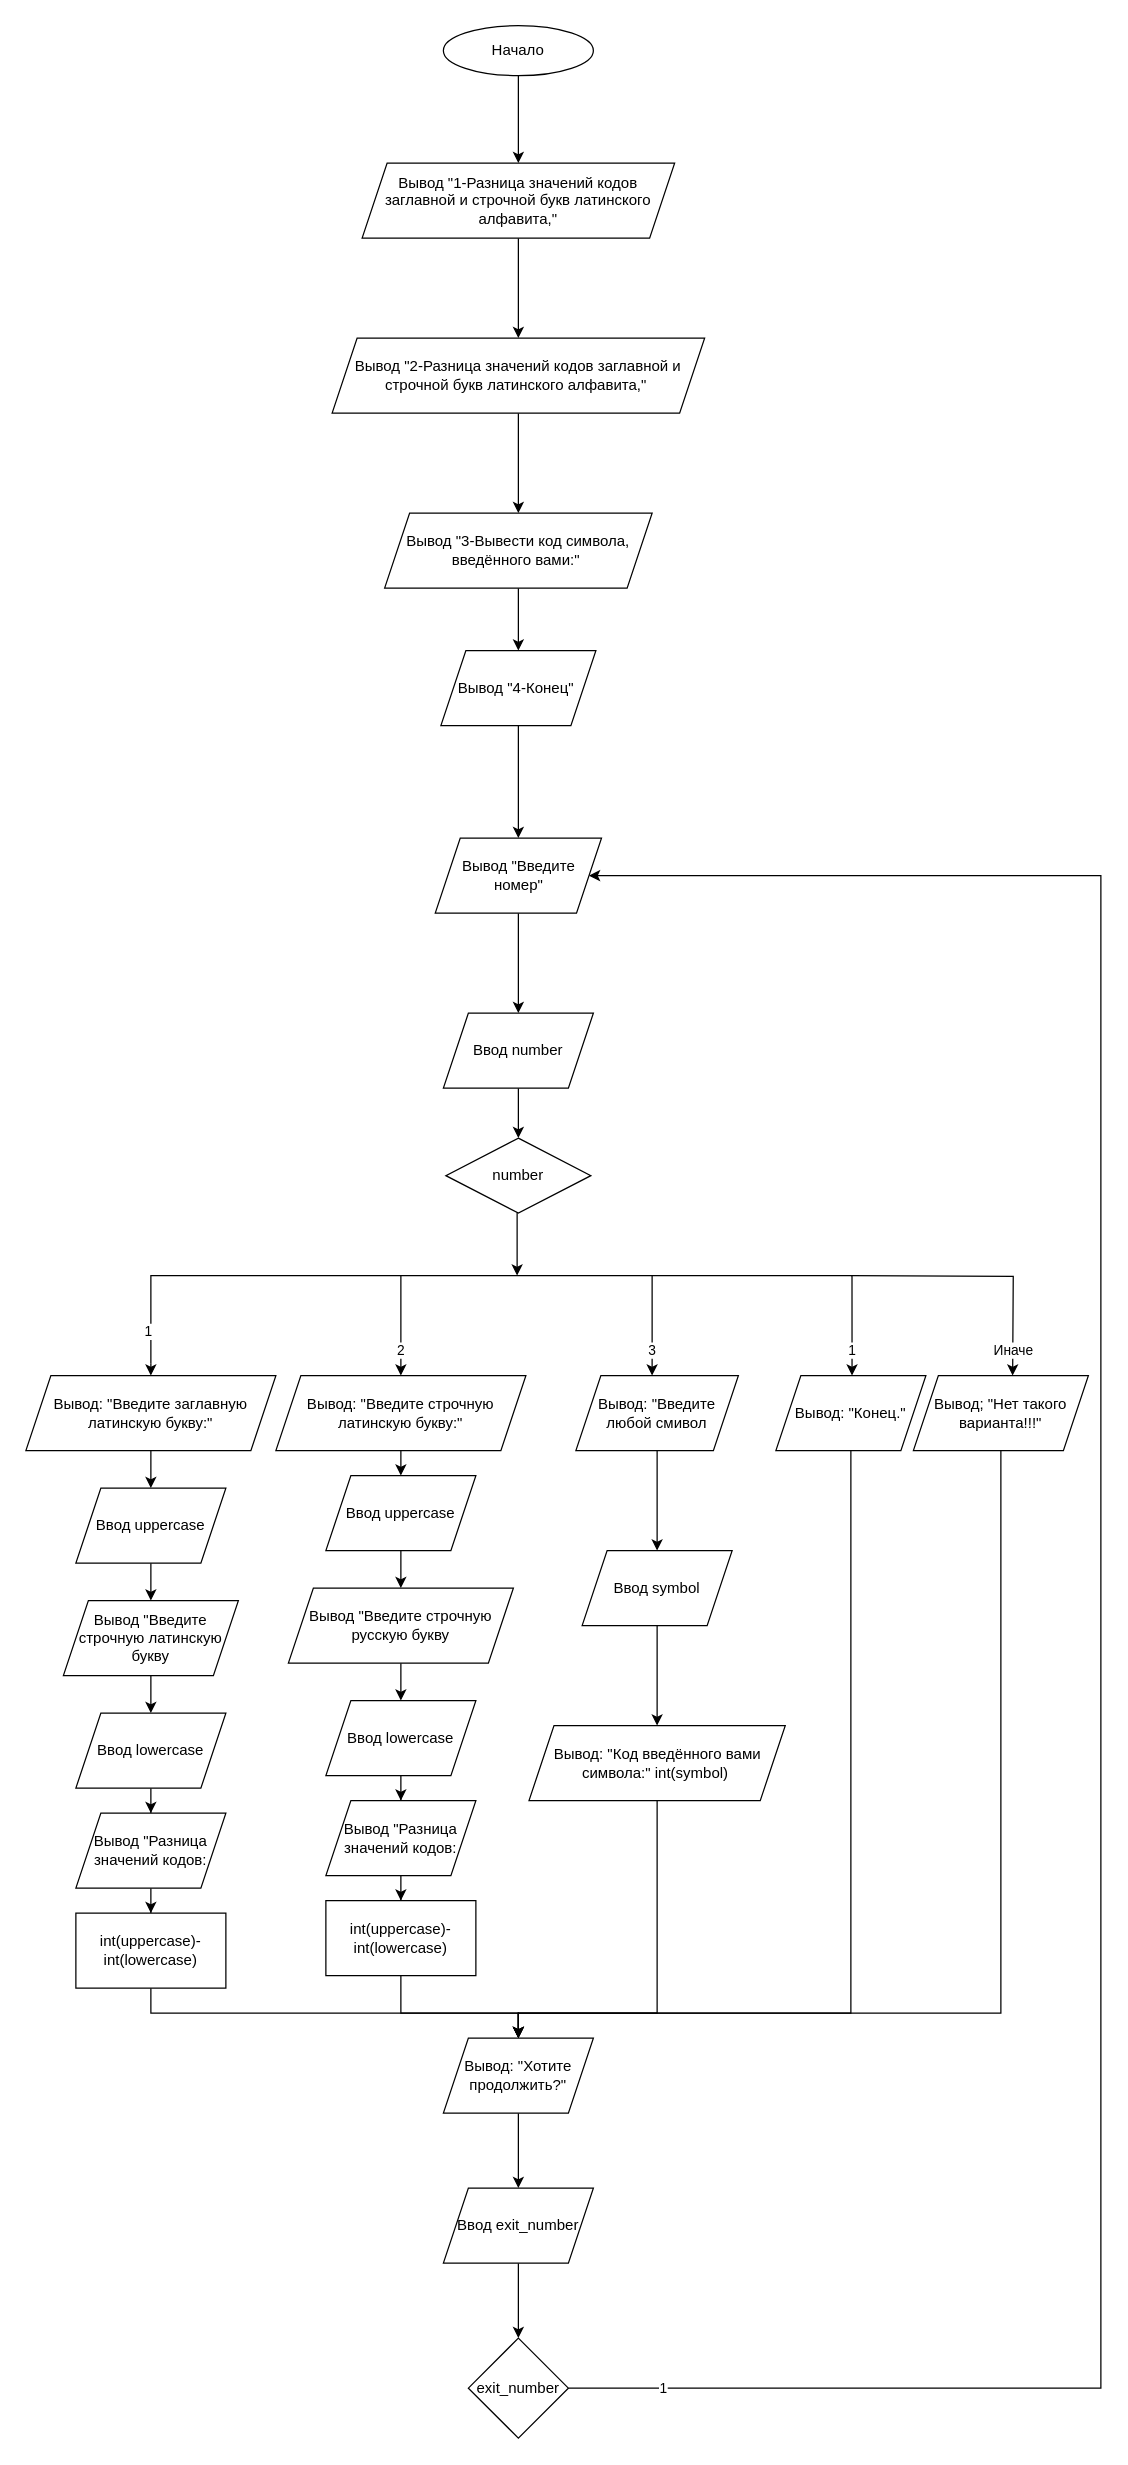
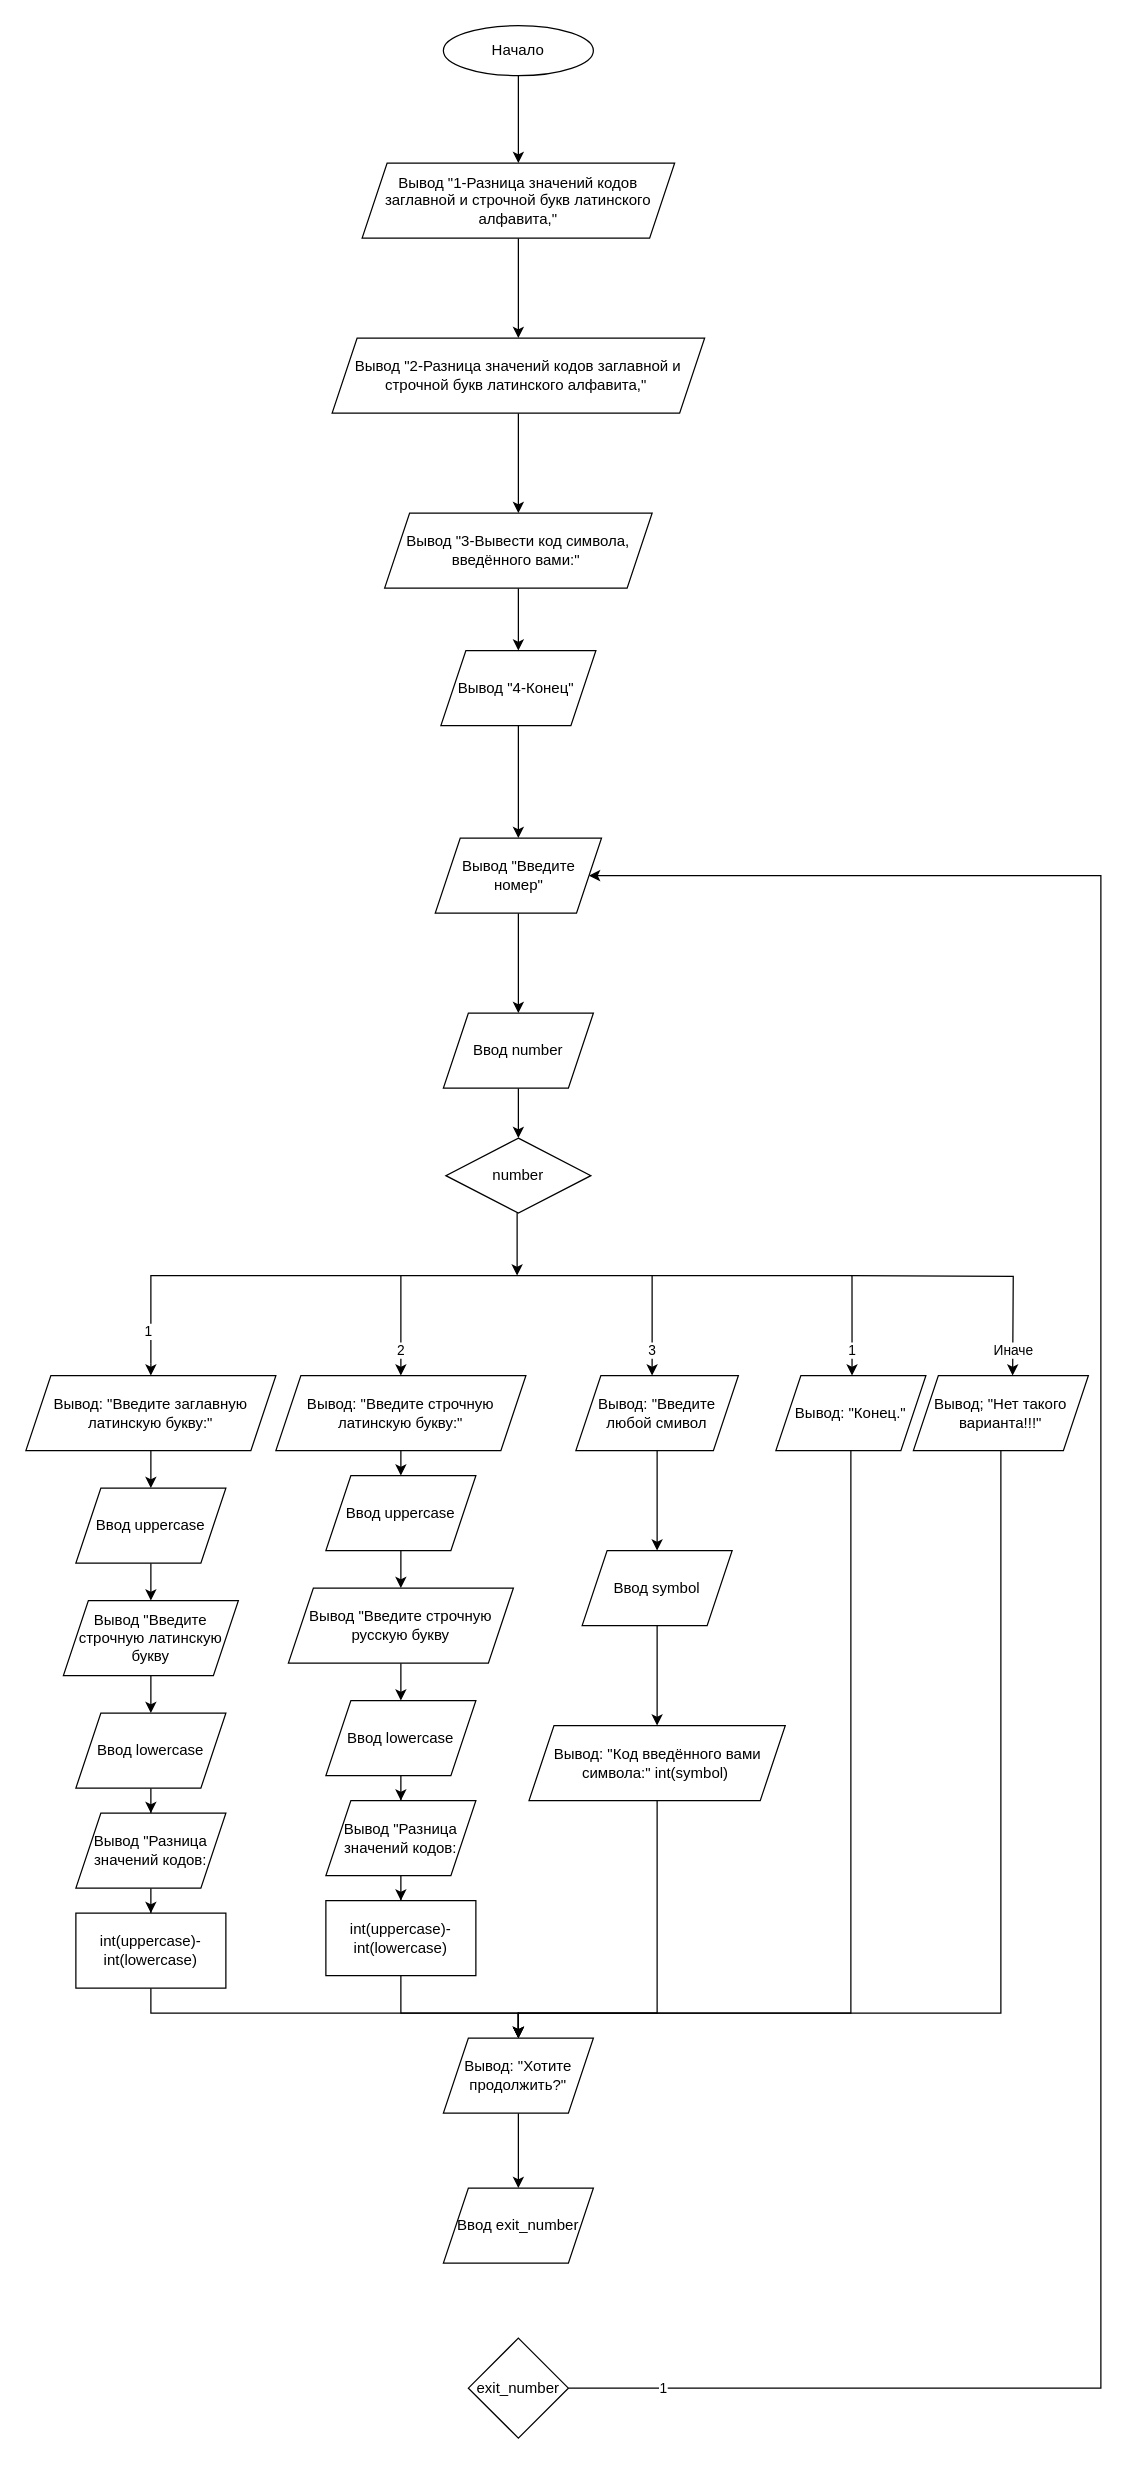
- <mxCell id="62" style="edgeStyle=orthogonalEdgeStyle;rounded=0;orthogonalLoop=1;jettySize=auto;html=1;exitX=0.5;exitY=1;exitDx=0;exitDy=0;" edge="1" parent="1" source="63" target="61"><mxGeometry relative="1" as="geometry" /></mxCell>
